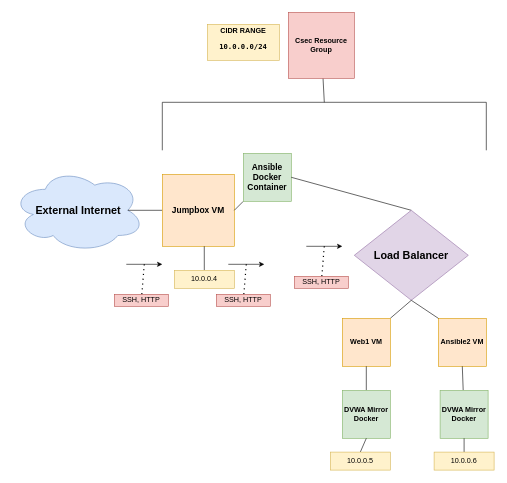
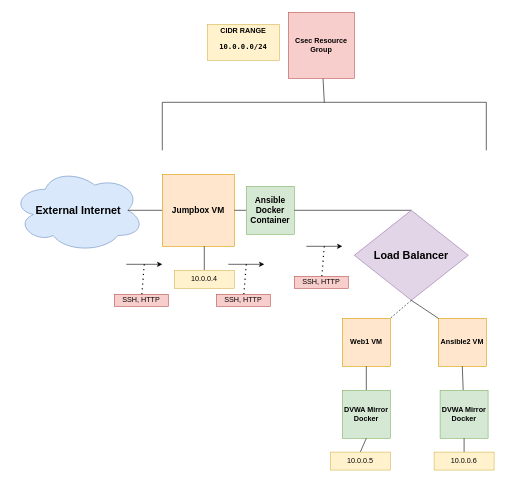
- <mxCell id="6" value="&lt;h3&gt;Ansible Docker Container&lt;/h3&gt;" style="whiteSpace=wrap;html=1;aspect=fixed;fillColor=#d5e8d4;strokeColor=#82b366;" vertex="1" parent="1"><mxGeometry x="405" y="255" width="80" height="80" as="geometry" /></mxCell>
+ <mxCell id="6" value="&lt;h3&gt;Ansible Docker Container&lt;/h3&gt;" style="whiteSpace=wrap;html=1;aspect=fixed;fillColor=#d5e8d4;strokeColor=#82b366;" vertex="1" parent="1"><mxGeometry x="410" y="310" width="80" height="80" as="geometry" /></mxCell>
- <mxCell id="9" value="" style="endArrow=none;html=1;exitX=0.5;exitY=1;exitDx=0;exitDy=0;entryX=1;entryY=0;entryDx=0;entryDy=0;" edge="1" parent="1" source="8" target="10"><mxGeometry width="50" height="50" relative="1" as="geometry"><mxPoint x="410" y="380" as="sourcePoint" /><mxPoint x="610" y="530" as="targetPoint" /></mxGeometry></mxCell>
+ <mxCell id="9" value="" style="endArrow=none;html=1;exitX=0.5;exitY=1;exitDx=0;exitDy=0;entryX=1;entryY=0;entryDx=0;entryDy=0;dashed=1;" edge="1" parent="1" source="8" target="10"><mxGeometry width="50" height="50" relative="1" as="geometry"><mxPoint x="410" y="380" as="sourcePoint" /><mxPoint x="610" y="530" as="targetPoint" /></mxGeometry></mxCell>
